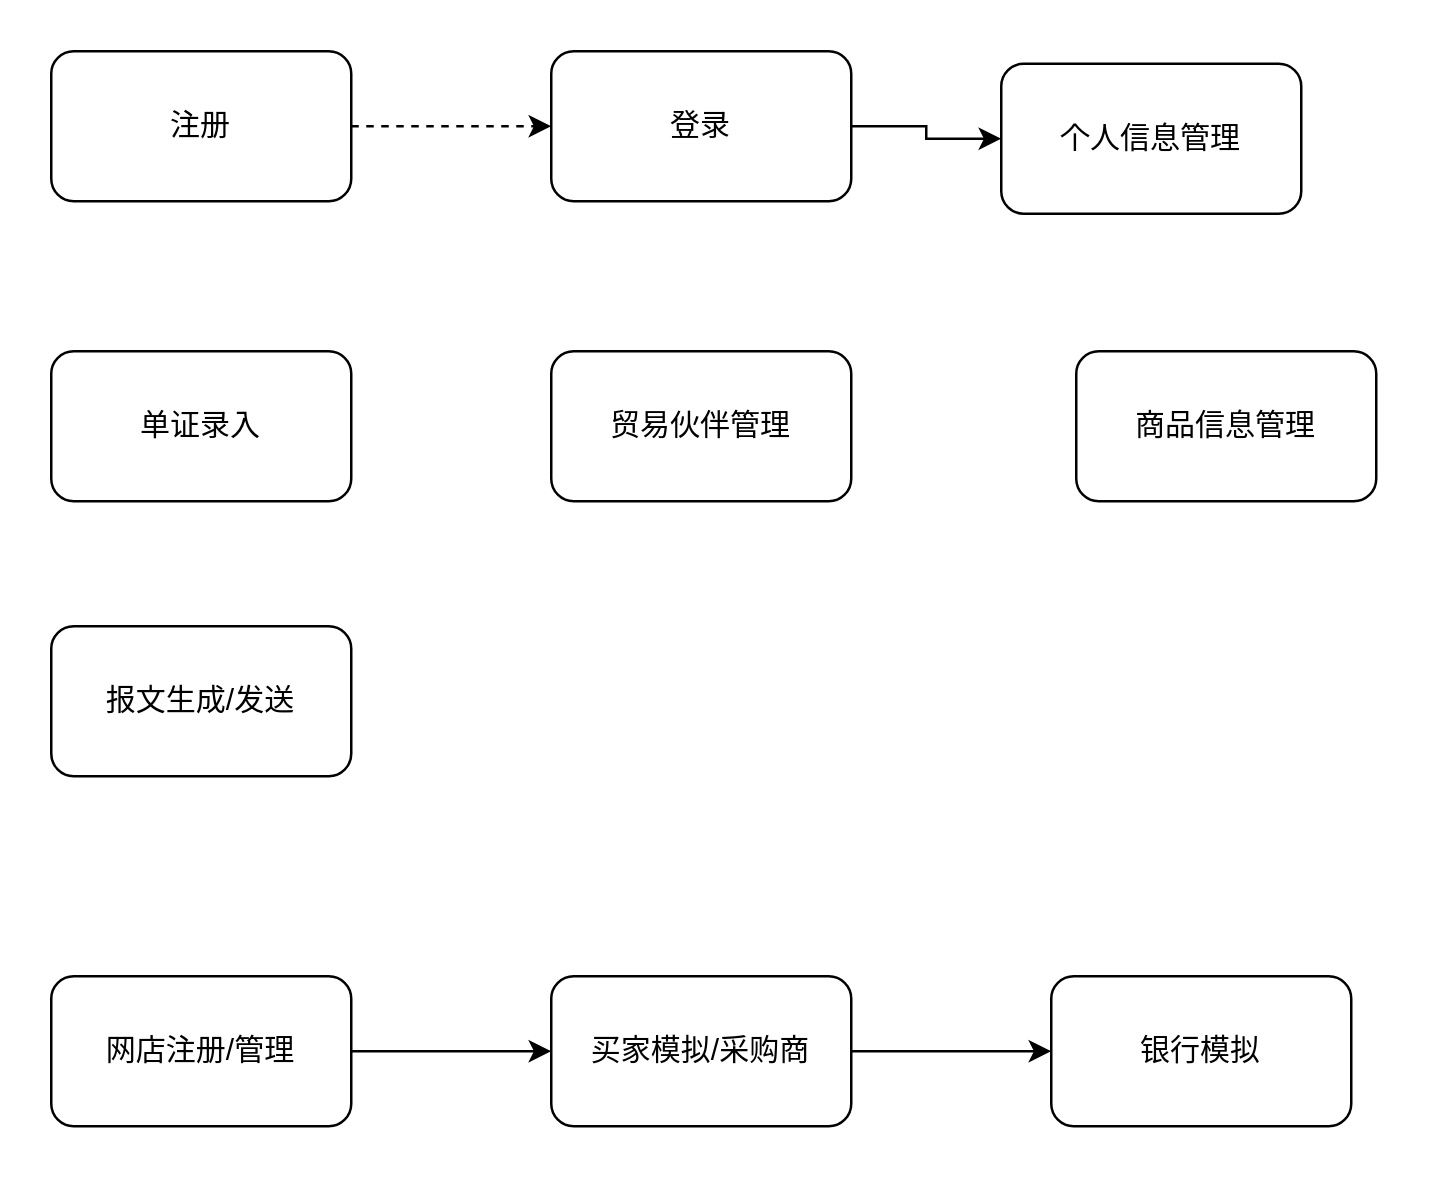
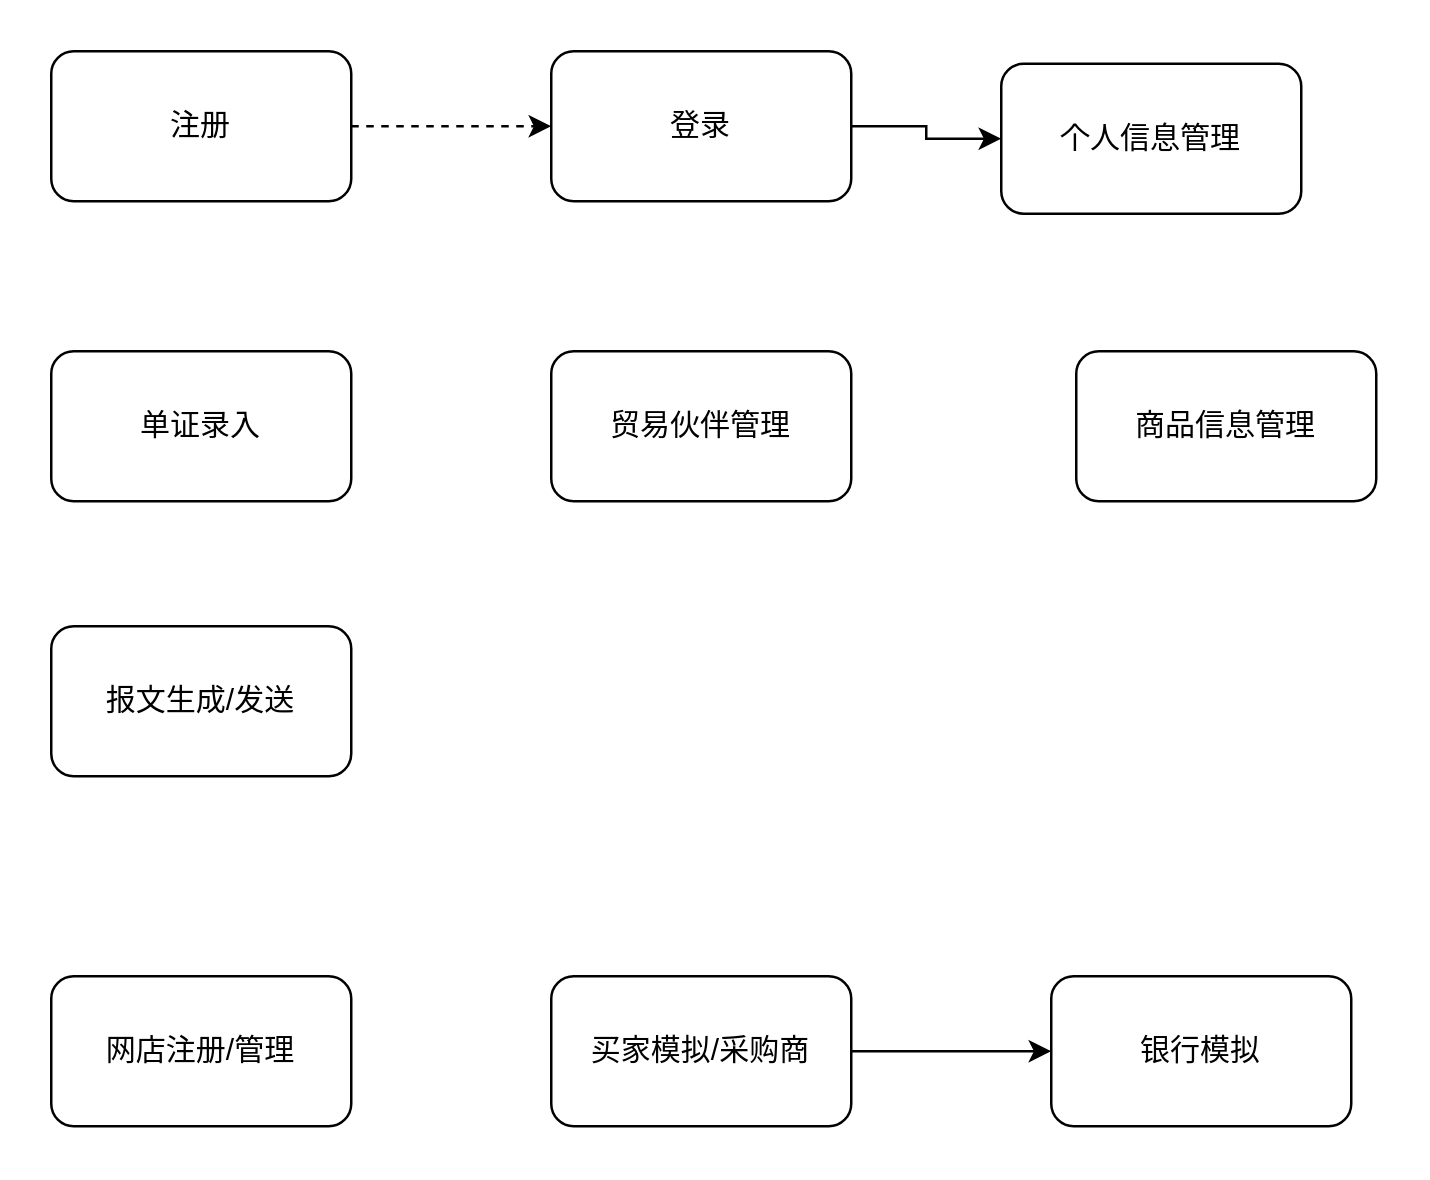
- <mxCell id="11" value="" style="edgeStyle=orthogonalEdgeStyle;rounded=0;orthogonalLoop=1;jettySize=auto;html=1;" edge="1" parent="1" source="12" target="14"><mxGeometry relative="1" as="geometry" /></mxCell>
